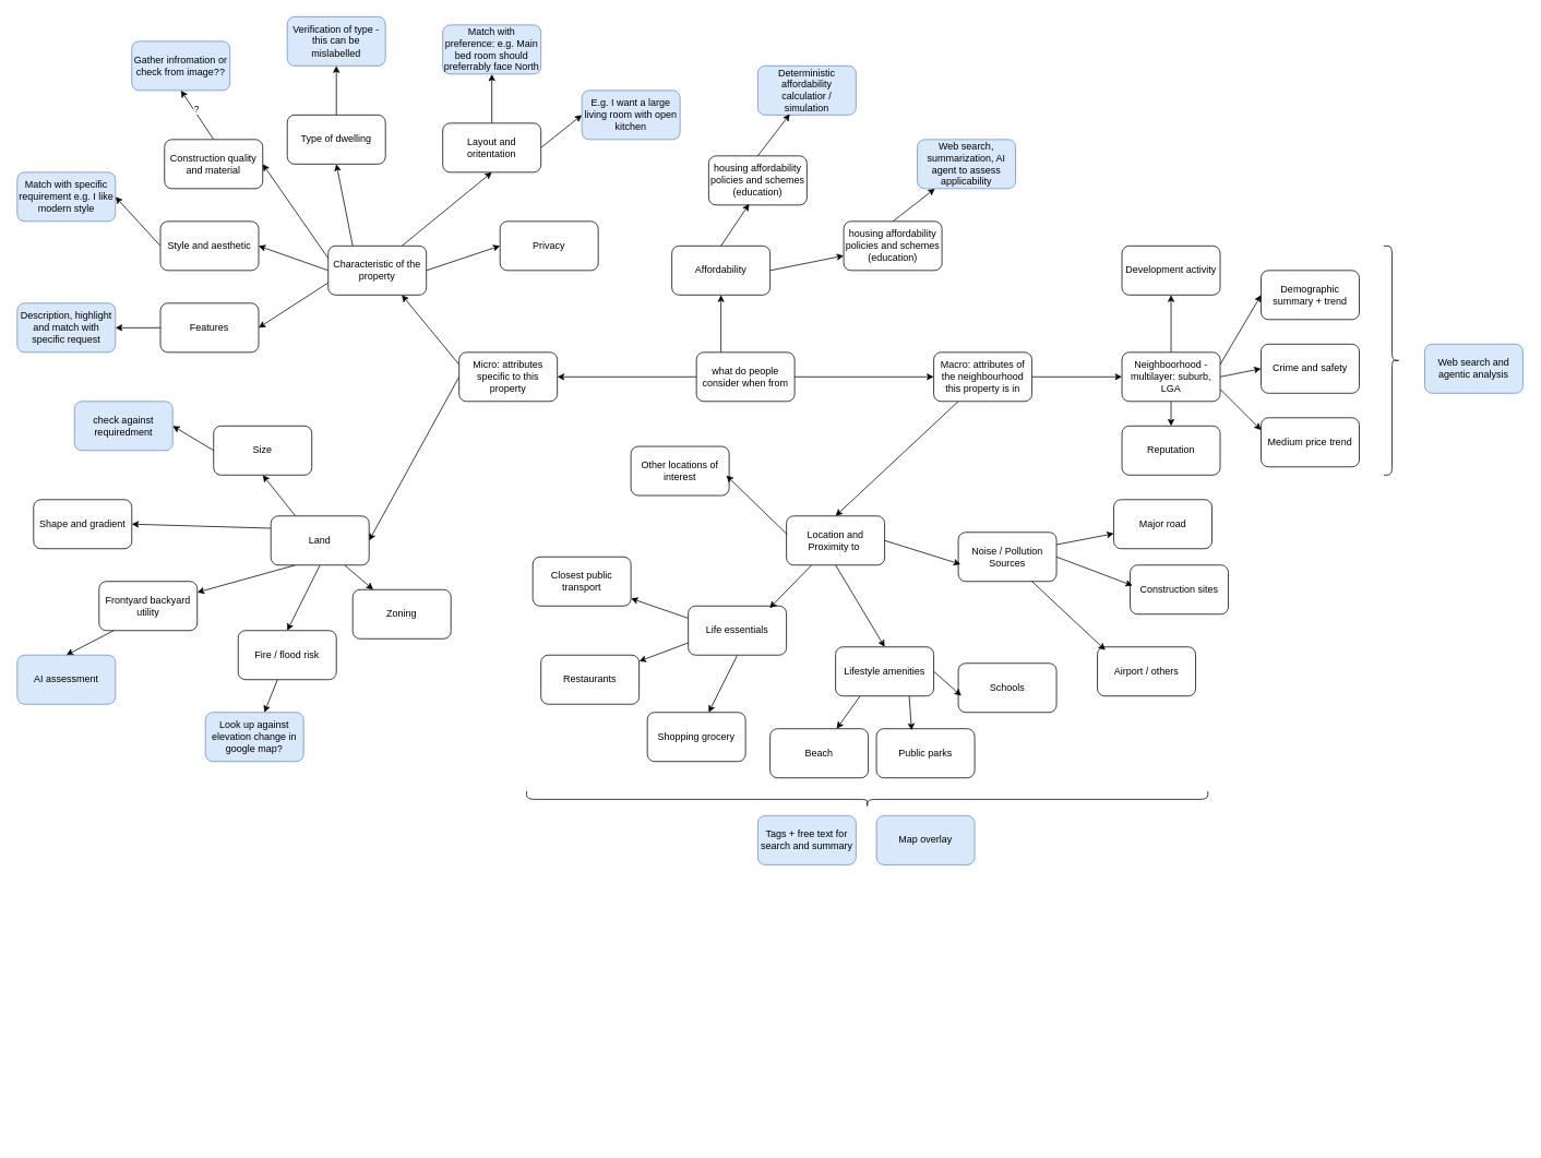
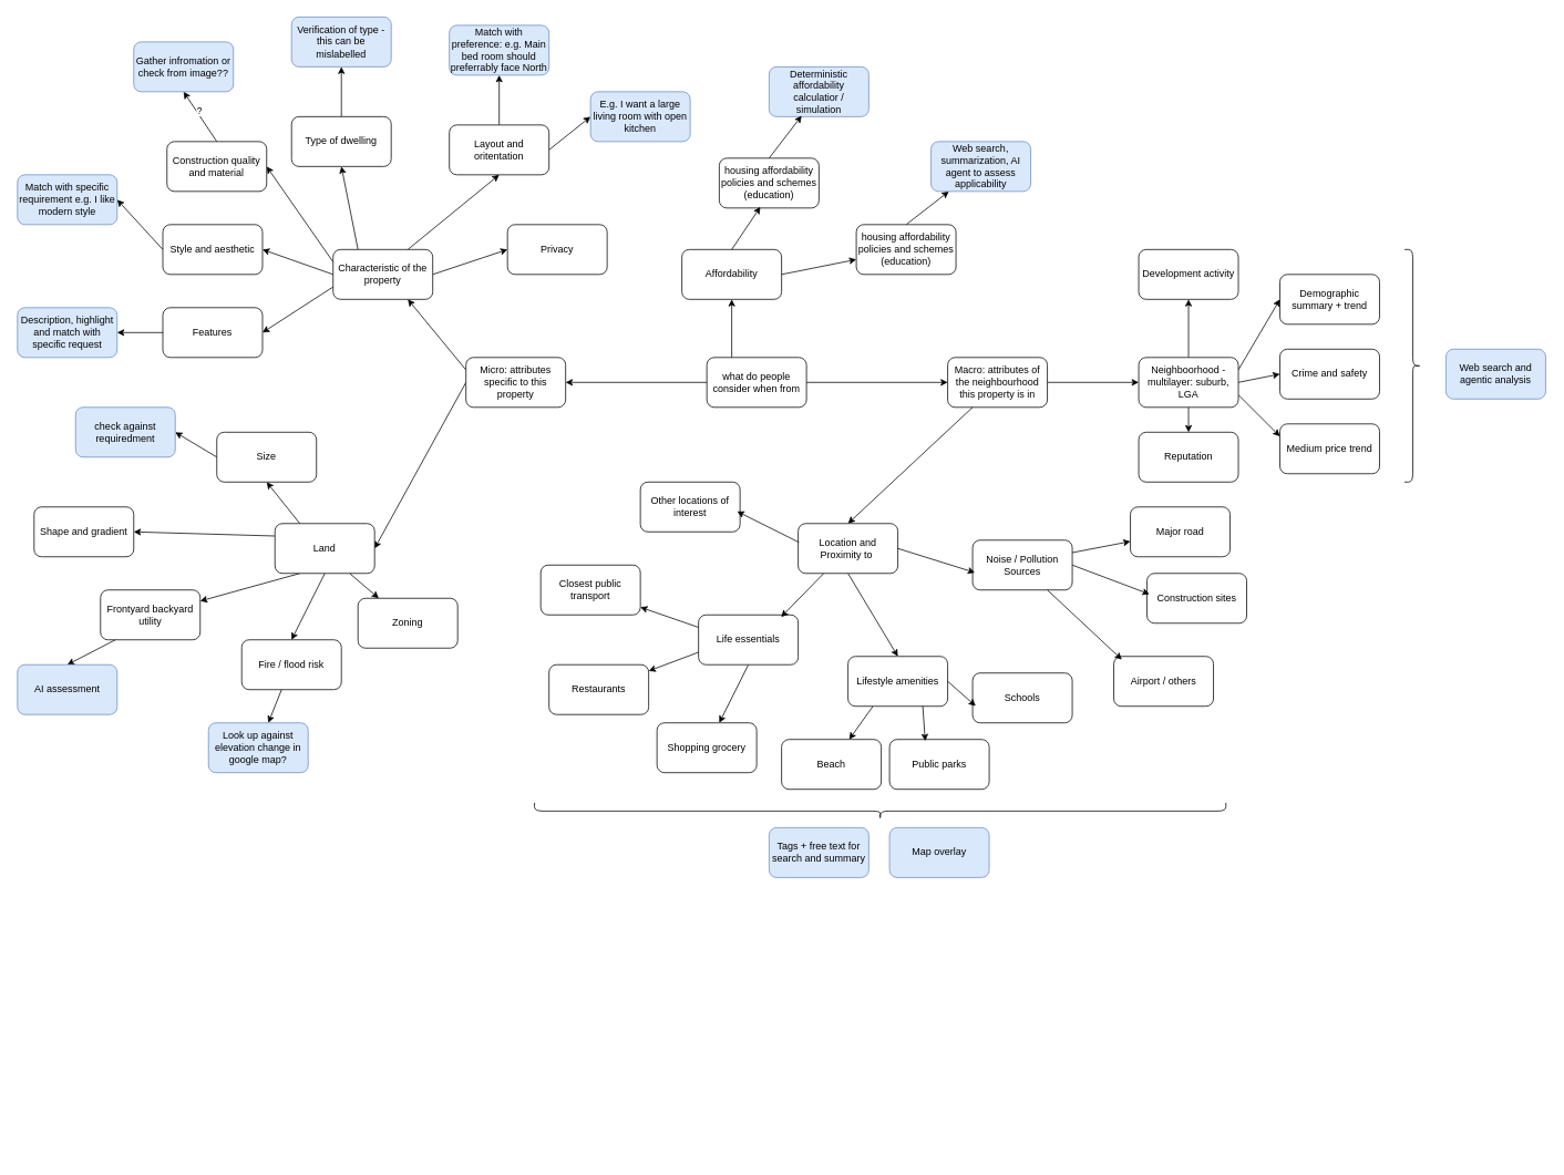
- <mxCell id="57" value="Other locations of interest" style="rounded=1;whiteSpace=wrap;html=1;" vertex="1" parent="1"><mxGeometry x="770" y="545" width="120" height="60" as="geometry" /></mxCell>
+ <mxCell id="57" value="Other locations of interest" style="rounded=1;whiteSpace=wrap;html=1;" vertex="1" parent="1"><mxGeometry x="770" y="580" width="120" height="60" as="geometry" /></mxCell>
